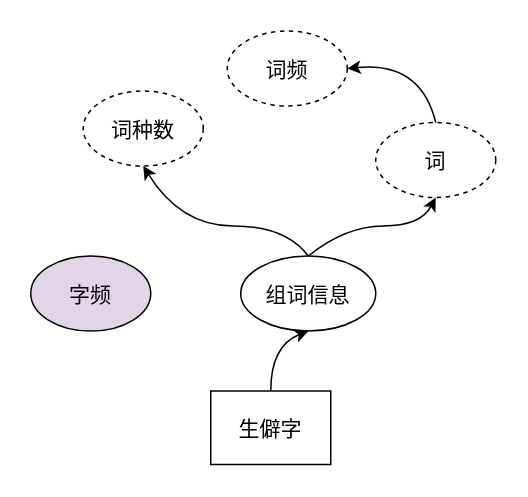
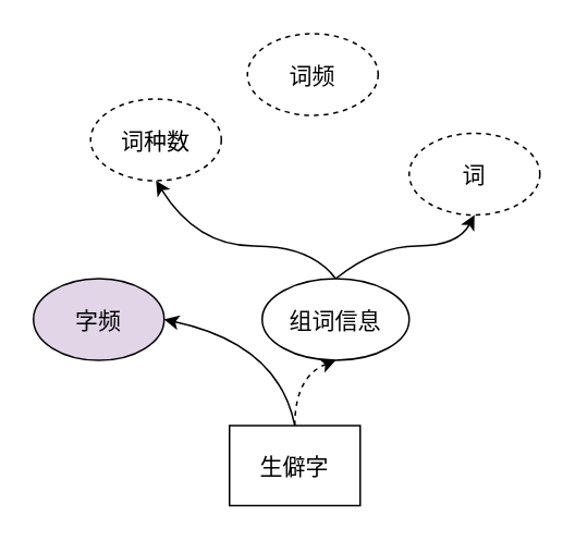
- <mxCell id="12" value="" style="curved=1;endArrow=classic;rounded=0;exitX=0.5;exitY=0;exitDx=0;exitDy=0;entryX=1;entryY=0.5;entryDx=0;entryDy=0;fontFamily=SimSun;" parent="1" source="6" target="7" edge="1"><mxGeometry width="50" height="50" relative="1" as="geometry"><mxPoint x="120" y="140" as="sourcePoint" /><mxPoint x="170" y="90" as="targetPoint" /><Array as="points"><mxPoint x="280" y="40" /></Array></mxGeometry></mxCell>
+ <mxCell id="8" value="" style="curved=1;endArrow=classic;rounded=0;exitX=0.5;exitY=0;exitDx=0;exitDy=0;entryX=1;entryY=0.5;entryDx=0;entryDy=0;fontSize=14;fontFamily=SimSun;" parent="1" source="2" target="3" edge="1"><mxGeometry width="50" height="50" relative="1" as="geometry"><mxPoint x="120" y="140" as="sourcePoint" /><mxPoint x="170" y="90" as="targetPoint" /><Array as="points"><mxPoint x="170" y="210" /></Array></mxGeometry></mxCell>
- <mxCell id="9" value="" style="curved=1;endArrow=classic;rounded=0;exitX=0.5;exitY=0;exitDx=0;exitDy=0;entryX=0.5;entryY=1;entryDx=0;entryDy=0;fontSize=14;fontFamily=SimSun;" parent="1" source="2" target="4" edge="1"><mxGeometry width="50" height="50" relative="1" as="geometry"><mxPoint x="170" y="270" as="sourcePoint" /><mxPoint x="220" y="220" as="targetPoint" /><Array as="points"><mxPoint x="180" y="230" /></Array></mxGeometry></mxCell>
+ <mxCell id="9" value="" style="curved=1;endArrow=classic;rounded=0;exitX=0.5;exitY=0;exitDx=0;exitDy=0;entryX=0.5;entryY=1;entryDx=0;entryDy=0;fontSize=14;fontFamily=SimSun;dashed=1;" parent="1" source="2" target="4" edge="1"><mxGeometry width="50" height="50" relative="1" as="geometry"><mxPoint x="170" y="270" as="sourcePoint" /><mxPoint x="220" y="220" as="targetPoint" /><Array as="points"><mxPoint x="180" y="230" /></Array></mxGeometry></mxCell>
